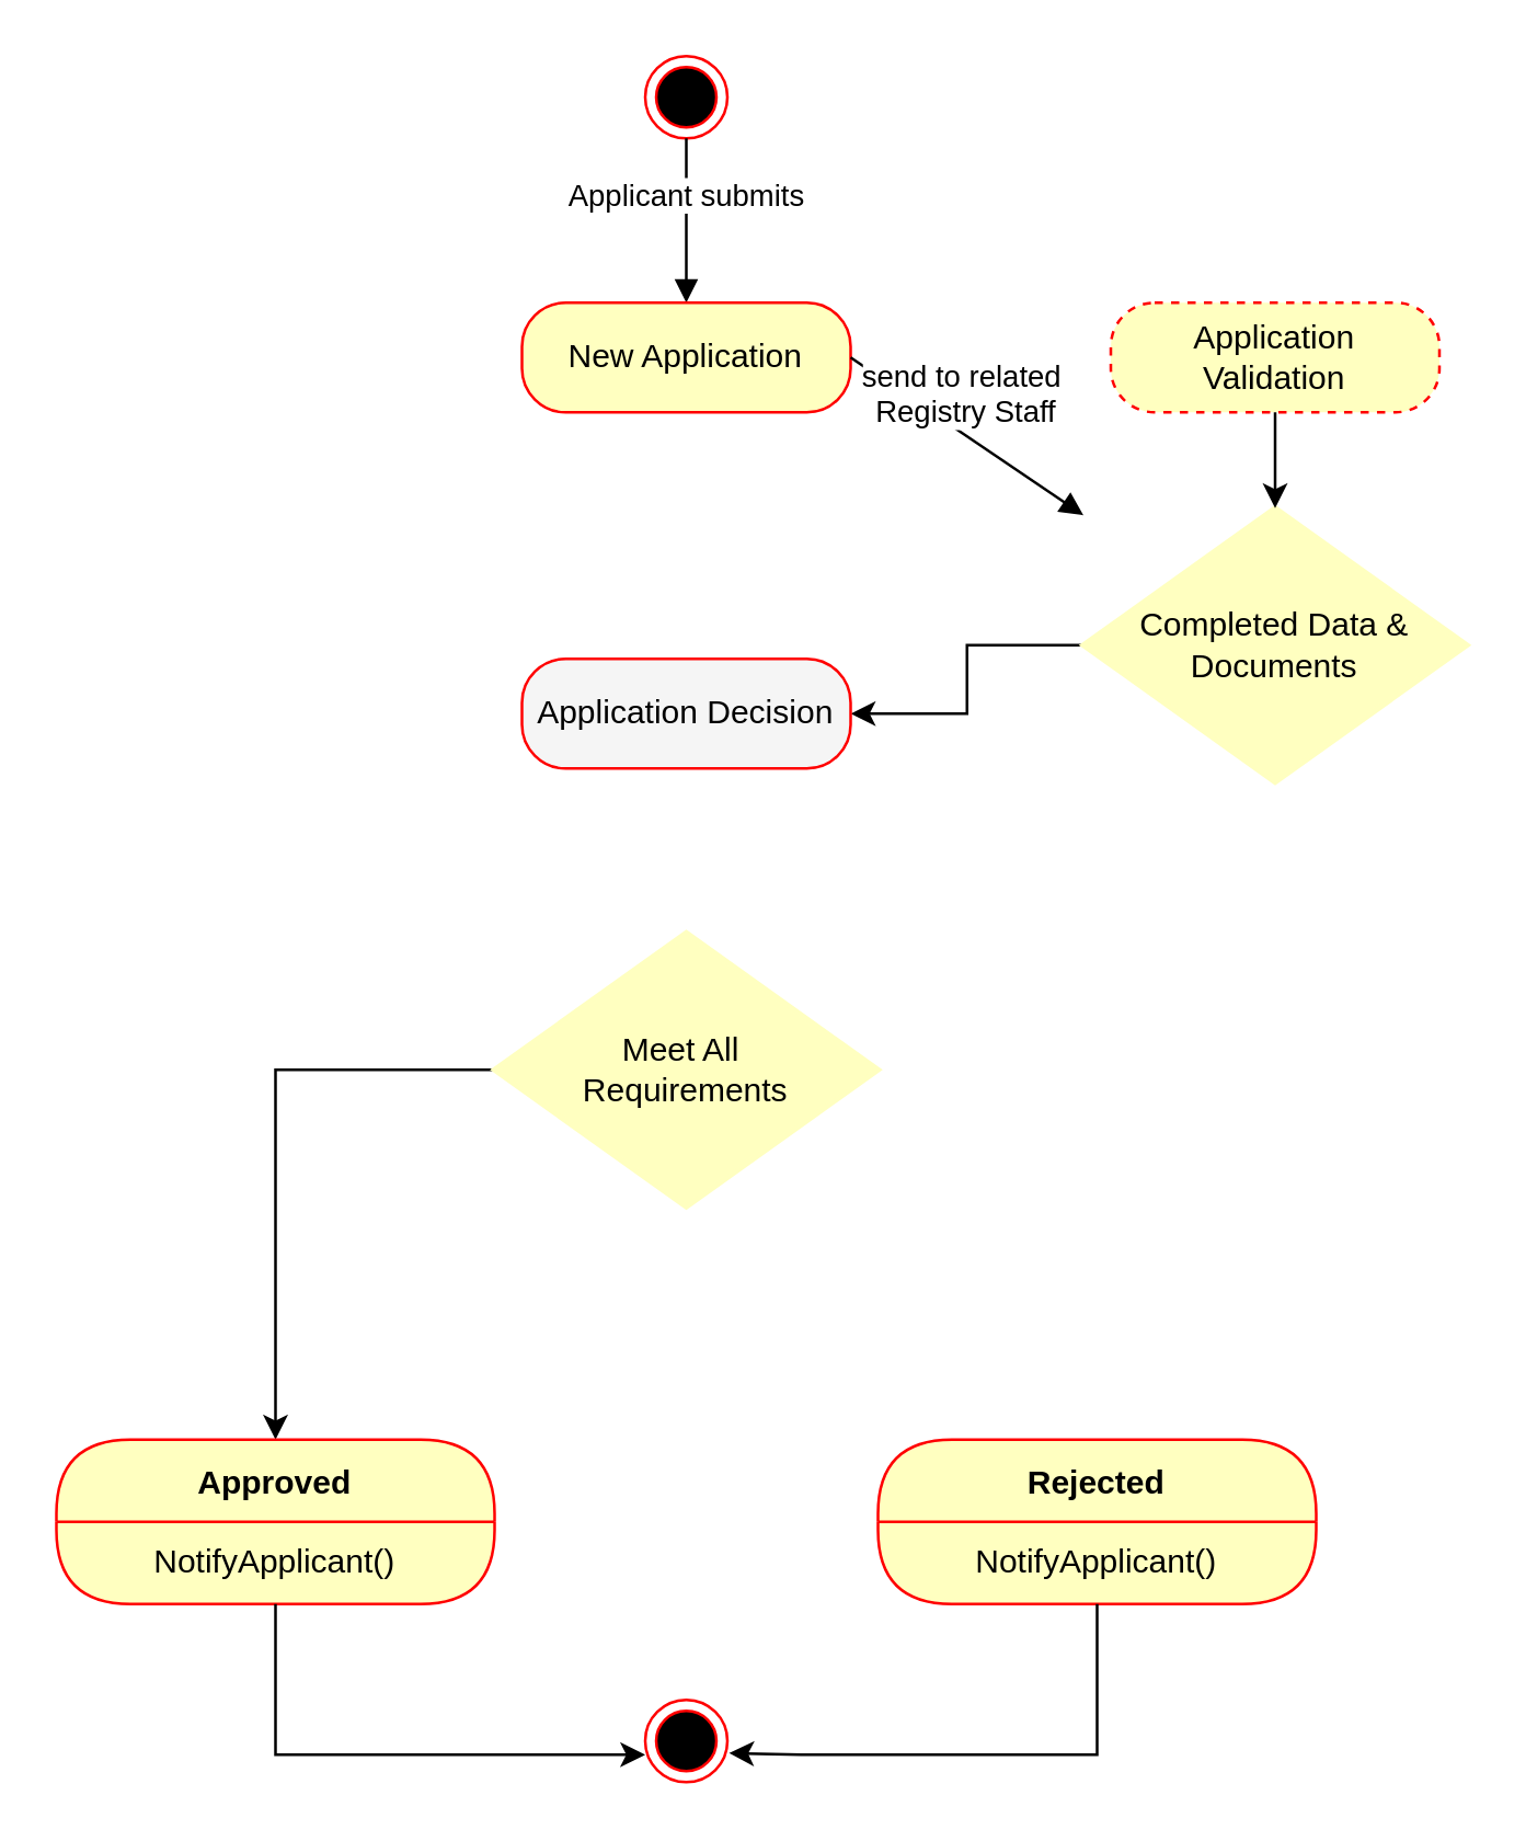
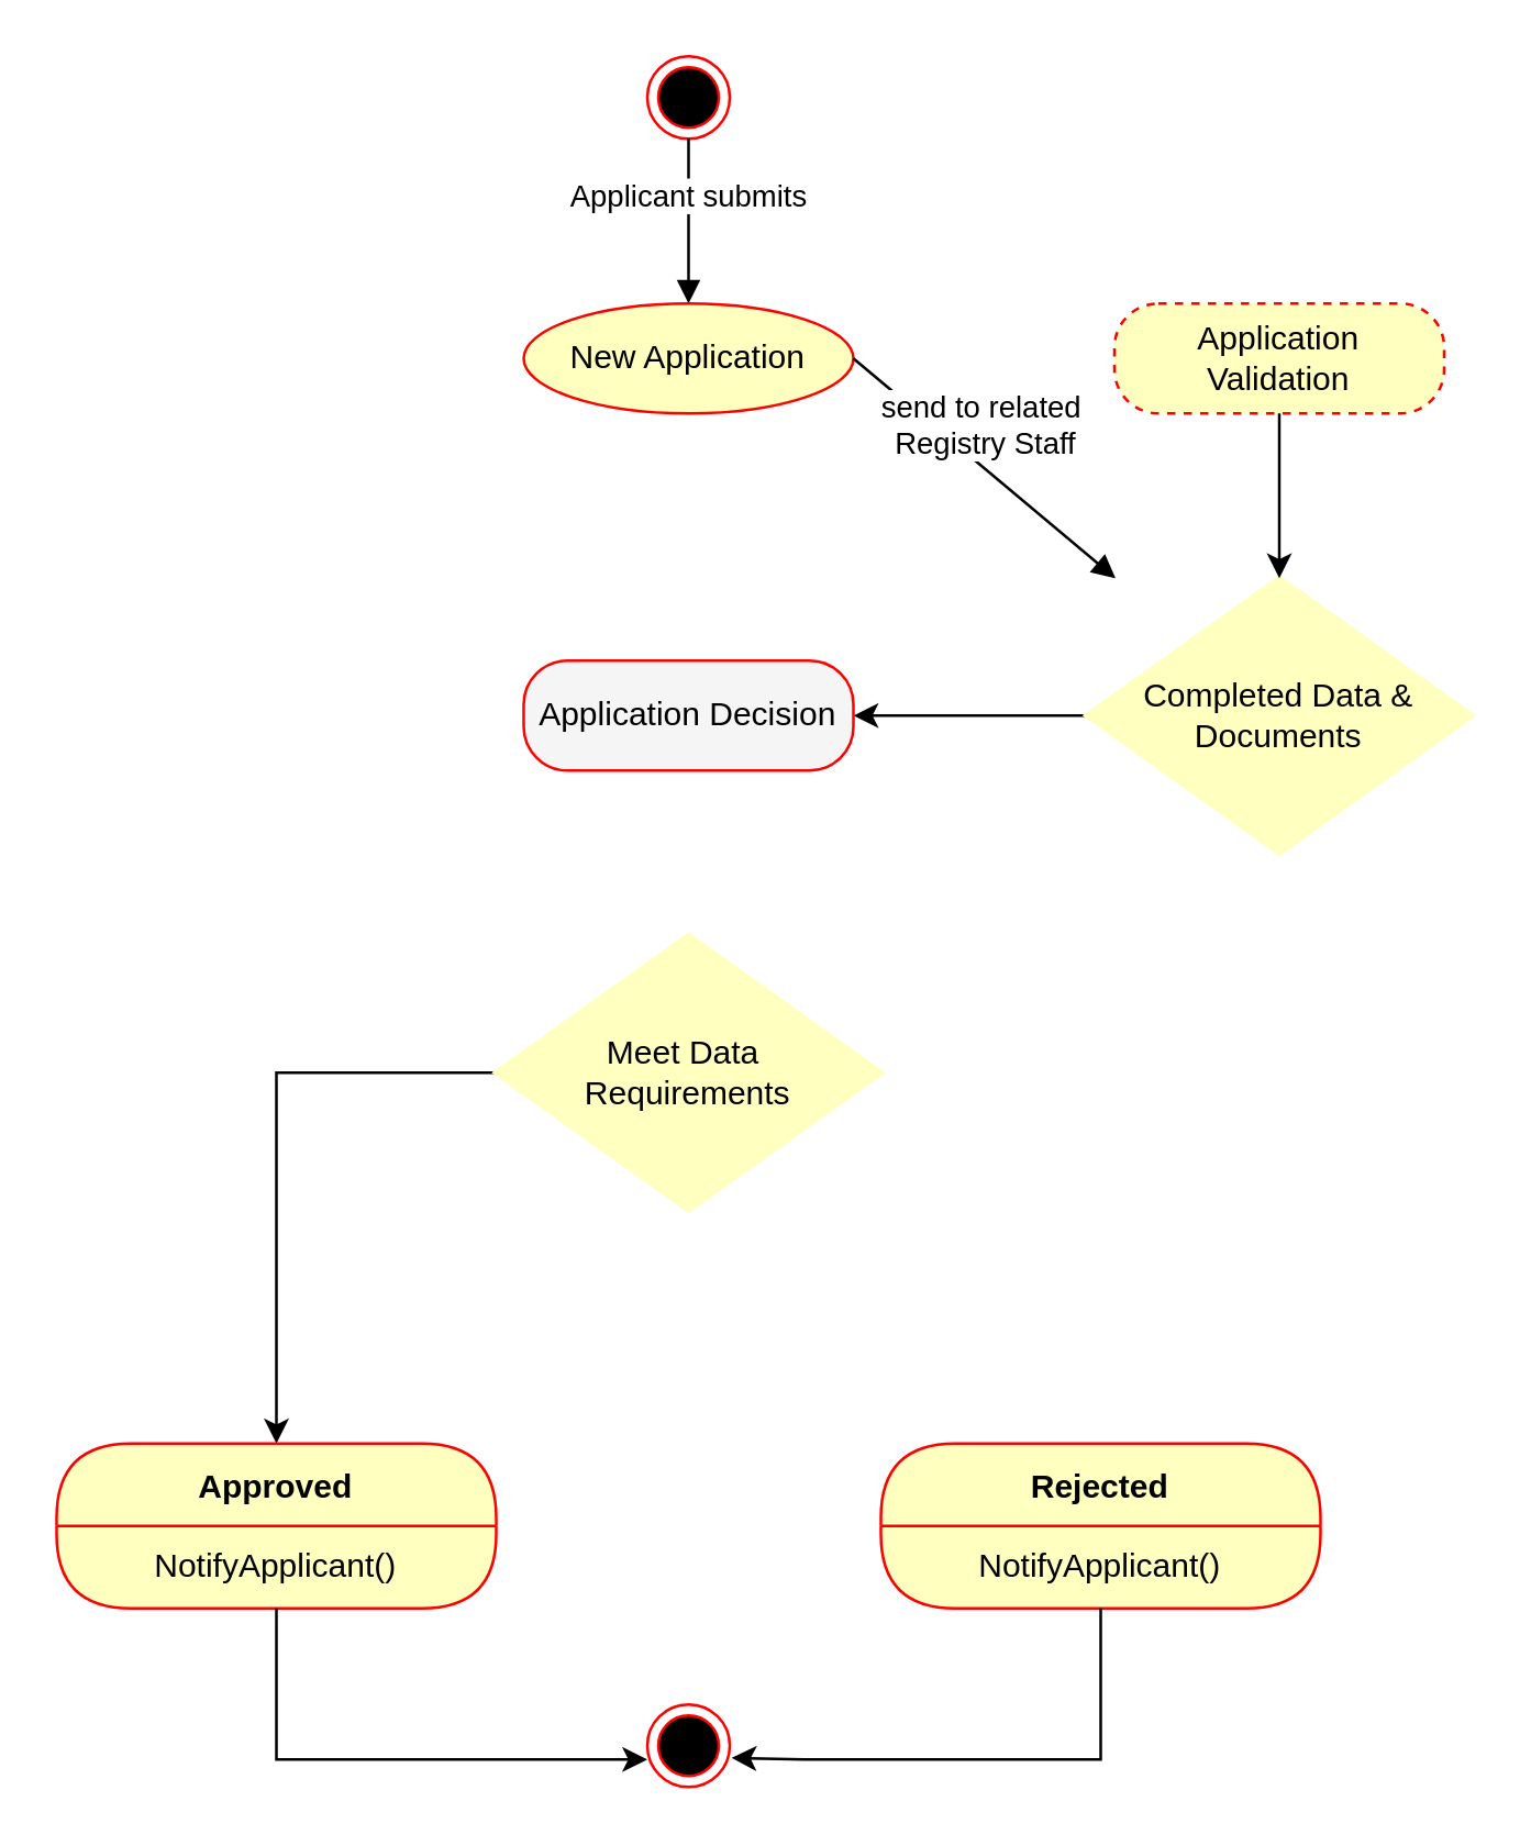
- <mxCell id="4" value="New Application" style="rounded=1;whiteSpace=wrap;html=1;arcSize=40;fontColor=#000000;fillColor=#ffffc0;strokeColor=#ff0000;" vertex="1" parent="1"><mxGeometry x="190" y="110" width="120" height="40" as="geometry" /></mxCell>
+ <mxCell id="4" value="New Application" style="ellipse;whiteSpace=wrap;html=1;arcSize=40;fontColor=#000000;fillColor=#ffffc0;strokeColor=#ff0000;" vertex="1" parent="1"><mxGeometry x="190" y="110" width="120" height="40" as="geometry" /></mxCell>
- <mxCell id="8" value="Completed Data &amp;amp; Documents" style="strokeWidth=2;html=1;shape=mxgraph.flowchart.decision;whiteSpace=wrap;fillColor=#FFFFC0;strokeColor=#FFFFC0;" vertex="1" parent="1"><mxGeometry x="395" y="185" width="140" height="100" as="geometry" /></mxCell>
+ <mxCell id="8" value="Completed Data &amp;amp; Documents" style="strokeWidth=2;html=1;shape=mxgraph.flowchart.decision;whiteSpace=wrap;fillColor=#FFFFC0;strokeColor=#FFFFC0;" vertex="1" parent="1"><mxGeometry x="395" y="210" width="140" height="100" as="geometry" /></mxCell>
- <mxCell id="12" value="Meet All&amp;nbsp;&lt;div&gt;Requirements&lt;/div&gt;" style="strokeWidth=2;html=1;shape=mxgraph.flowchart.decision;whiteSpace=wrap;fillColor=#FFFFC0;strokeColor=#FFFFC0;" vertex="1" parent="1"><mxGeometry x="180" y="340" width="140" height="100" as="geometry" /></mxCell>
+ <mxCell id="12" value="Meet Data&amp;nbsp;&lt;div&gt;Requirements&lt;/div&gt;" style="strokeWidth=2;html=1;shape=mxgraph.flowchart.decision;whiteSpace=wrap;fillColor=#FFFFC0;strokeColor=#FFFFC0;" vertex="1" parent="1"><mxGeometry x="180" y="340" width="140" height="100" as="geometry" /></mxCell>
